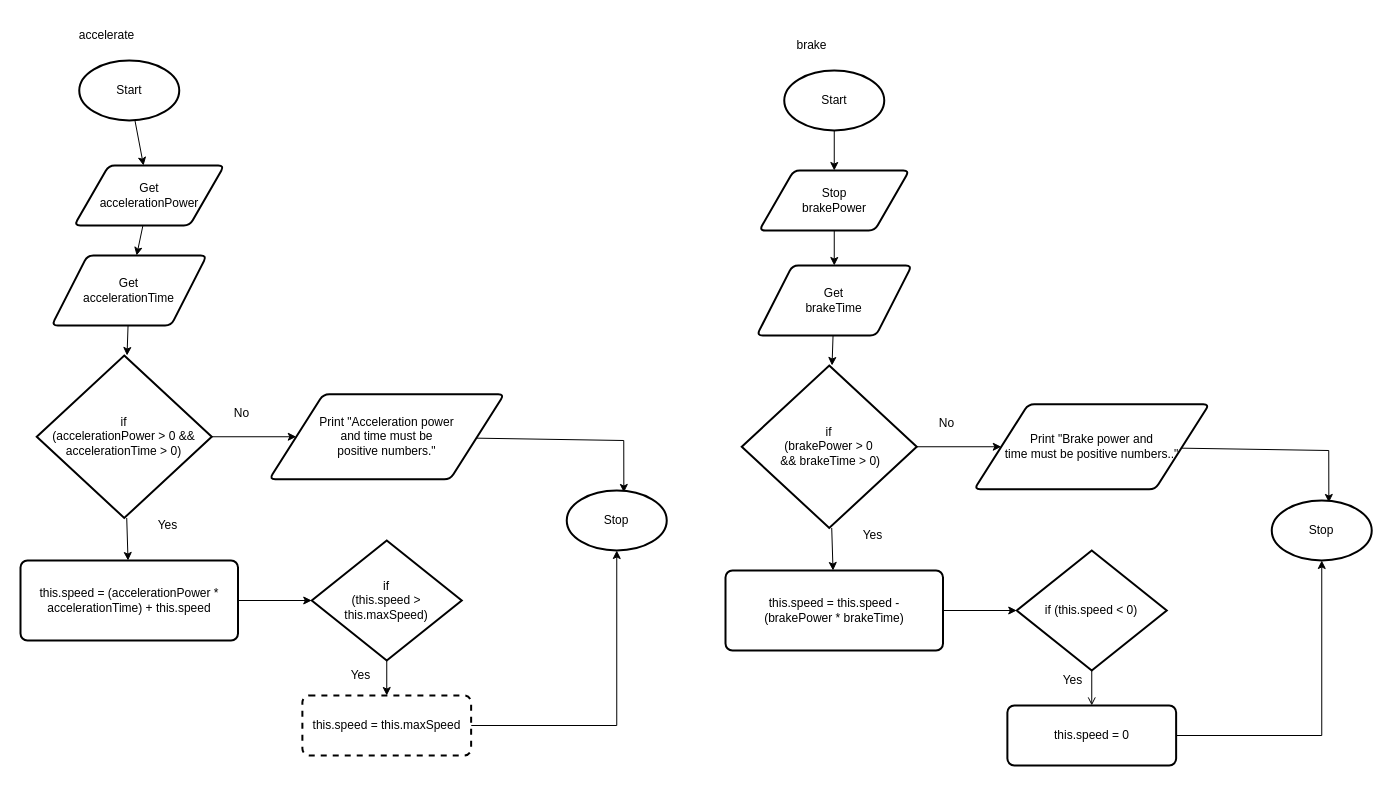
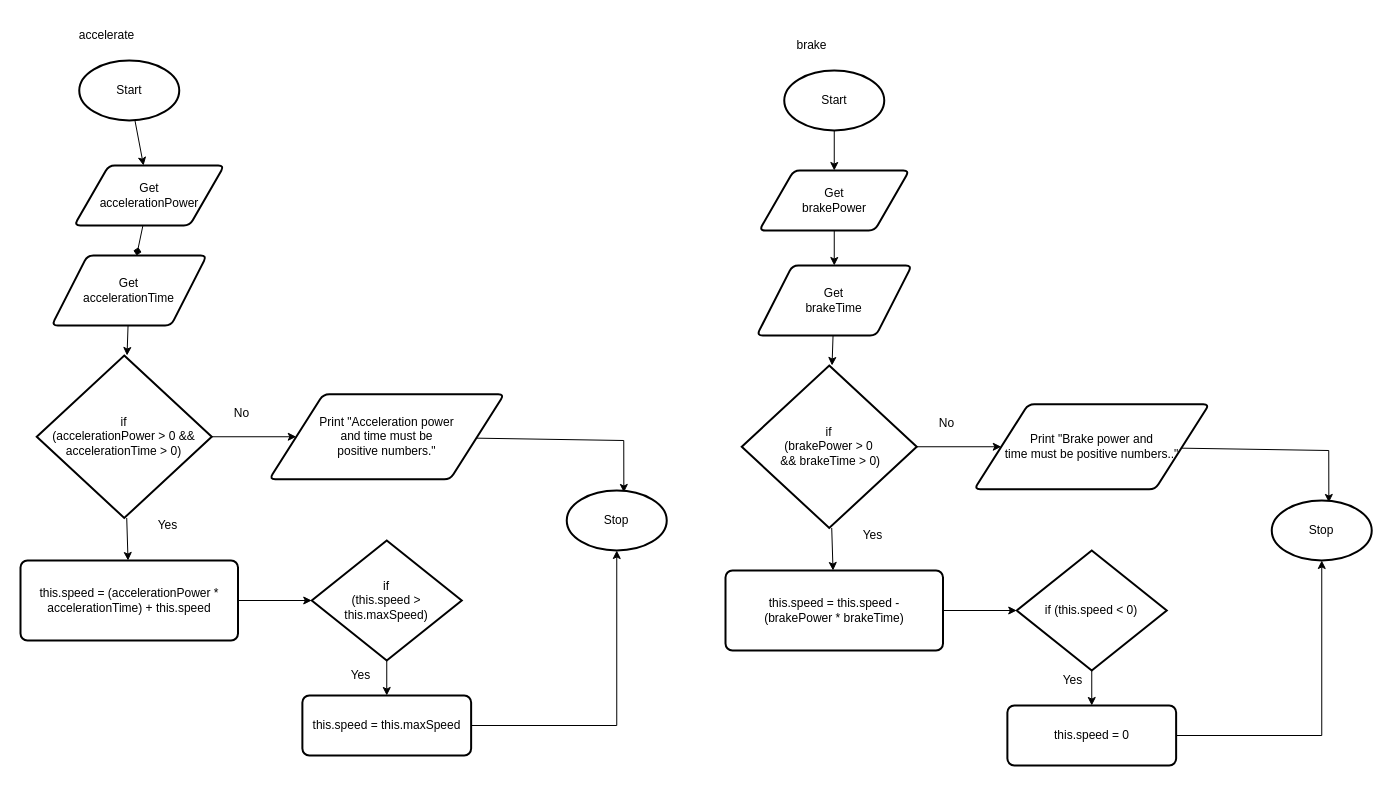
- <mxCell id="30" value="Stop&lt;br&gt;brakePower" style="shape=parallelogram;html=1;strokeWidth=2;perimeter=parallelogramPerimeter;whiteSpace=wrap;rounded=1;arcSize=12;size=0.23;fontSize=12;" vertex="1" parent="1"><mxGeometry x="758.75" y="170" width="150" height="60" as="geometry" /></mxCell>
+ <mxCell id="30" value="Get&lt;br&gt;brakePower" style="shape=parallelogram;html=1;strokeWidth=2;perimeter=parallelogramPerimeter;whiteSpace=wrap;rounded=1;arcSize=12;size=0.23;fontSize=12;" vertex="1" parent="1"><mxGeometry x="758.75" y="170" width="150" height="60" as="geometry" /></mxCell>
- <mxCell id="8" style="edgeStyle=none;html=1;fontSize=12;" edge="1" parent="1" source="9" target="11"><mxGeometry relative="1" as="geometry" /></mxCell>
+ <mxCell id="8" style="edgeStyle=none;html=1;fontSize=12;endArrow=diamond;" edge="1" parent="1" source="9" target="11"><mxGeometry relative="1" as="geometry" /></mxCell>
- <mxCell id="38" style="edgeStyle=none;html=1;fontSize=12;endArrow=open;" edge="1" parent="1" source="39" target="41"><mxGeometry relative="1" as="geometry" /></mxCell>
+ <mxCell id="38" style="edgeStyle=none;html=1;fontSize=12;" edge="1" parent="1" source="39" target="41"><mxGeometry relative="1" as="geometry" /></mxCell>
- <mxCell id="20" value="this.speed = this.maxSpeed" style="rounded=1;whiteSpace=wrap;html=1;absoluteArcSize=1;arcSize=14;strokeWidth=2;fontSize=12;dashed=1;" vertex="1" parent="1"><mxGeometry x="301.88" y="695" width="168.75" height="60" as="geometry" /></mxCell>
+ <mxCell id="20" value="this.speed = this.maxSpeed" style="rounded=1;whiteSpace=wrap;html=1;absoluteArcSize=1;arcSize=14;strokeWidth=2;fontSize=12;" vertex="1" parent="1"><mxGeometry x="301.88" y="695" width="168.75" height="60" as="geometry" /></mxCell>
